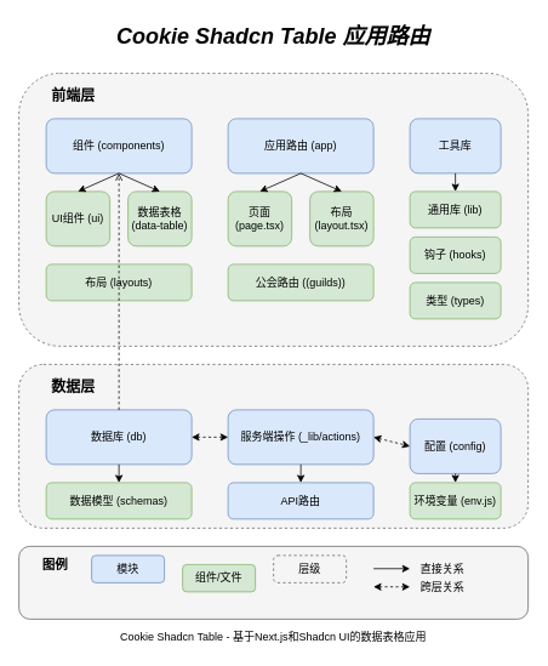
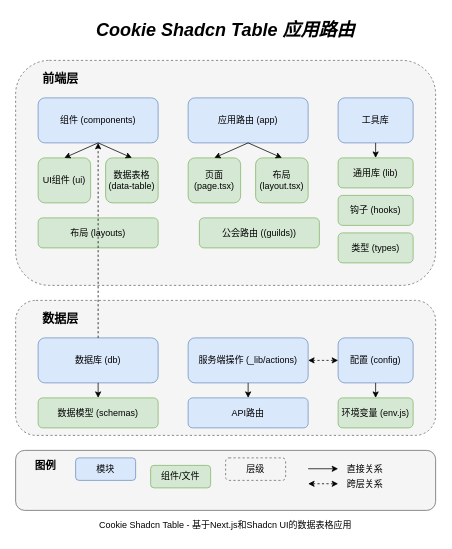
- <mxCell id="35" value="" style="endArrow=open;html=1;rounded=0;exitX=0.5;exitY=0;exitDx=0;exitDy=0;entryX=0.5;entryY=1;entryDx=0;entryDy=0;dashed=1;" parent="1" source="19" target="5" edge="1"><mxGeometry width="50" height="50" relative="1" as="geometry"><mxPoint x="340" y="460" as="sourcePoint" /><mxPoint x="340" y="200" as="targetPoint" /></mxGeometry></mxCell>
+ <mxCell id="35" value="" style="endArrow=classic;html=1;rounded=0;exitX=0.5;exitY=0;exitDx=0;exitDy=0;entryX=0.5;entryY=1;entryDx=0;entryDy=0;dashed=1;" parent="1" source="19" target="5" edge="1"><mxGeometry width="50" height="50" relative="1" as="geometry"><mxPoint x="340" y="460" as="sourcePoint" /><mxPoint x="340" y="200" as="targetPoint" /></mxGeometry></mxCell>
- <mxCell id="12" value="公会路由 ((guilds))" style="rounded=1;whiteSpace=wrap;html=1;fillColor=#d5e8d4;strokeColor=#82b366;" parent="1" vertex="1"><mxGeometry x="250" y="290" width="160" height="40" as="geometry" /></mxCell>
+ <mxCell id="12" value="公会路由 ((guilds))" style="rounded=1;whiteSpace=wrap;html=1;fillColor=#d5e8d4;strokeColor=#82b366;" parent="1" vertex="1"><mxGeometry x="265" y="290" width="160" height="40" as="geometry" /></mxCell>
- <mxCell id="33" value="" style="endArrow=classic;startArrow=classic;html=1;rounded=0;exitX=1;exitY=0.5;exitDx=0;exitDy=0;entryX=0;entryY=0.5;entryDx=0;entryDy=0;dashed=1;" parent="1" source="19" target="21" edge="1"><mxGeometry width="50" height="50" relative="1" as="geometry"><mxPoint x="340" y="460" as="sourcePoint" /><mxPoint x="340" y="200" as="targetPoint" /></mxGeometry></mxCell>
- <mxCell id="23" value="配置 (config)" style="rounded=1;whiteSpace=wrap;html=1;fillColor=#dae8fc;strokeColor=#6c8ebf;" parent="1" vertex="1"><mxGeometry x="450" y="460" width="100" height="60" as="geometry" /></mxCell>
+ <mxCell id="23" value="配置 (config)" style="rounded=1;whiteSpace=wrap;html=1;fillColor=#dae8fc;strokeColor=#6c8ebf;" parent="1" vertex="1"><mxGeometry x="450" y="450" width="100" height="60" as="geometry" /></mxCell>
